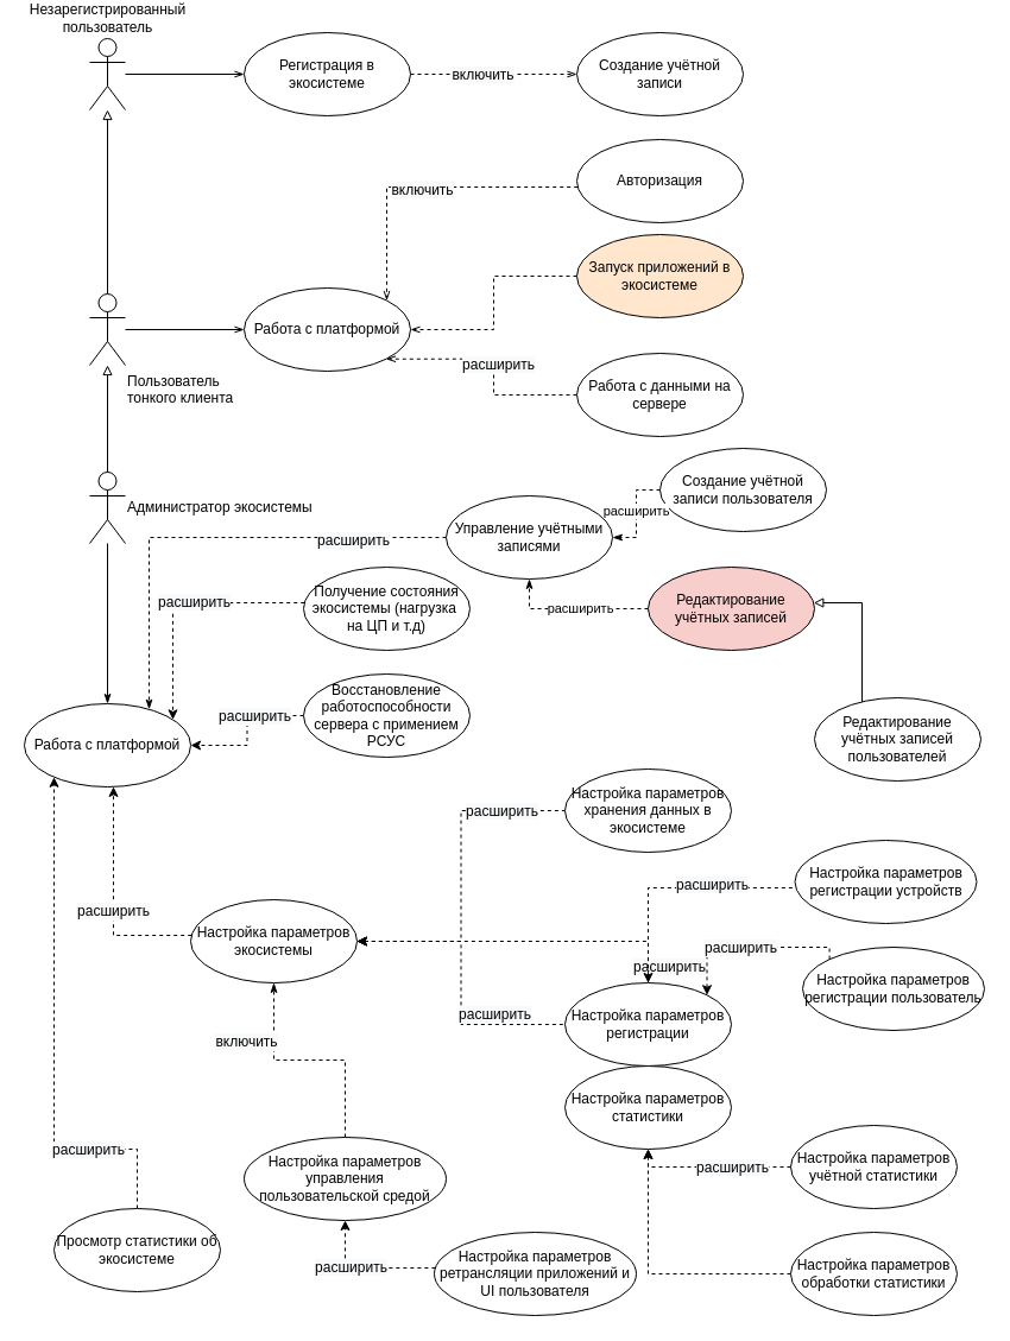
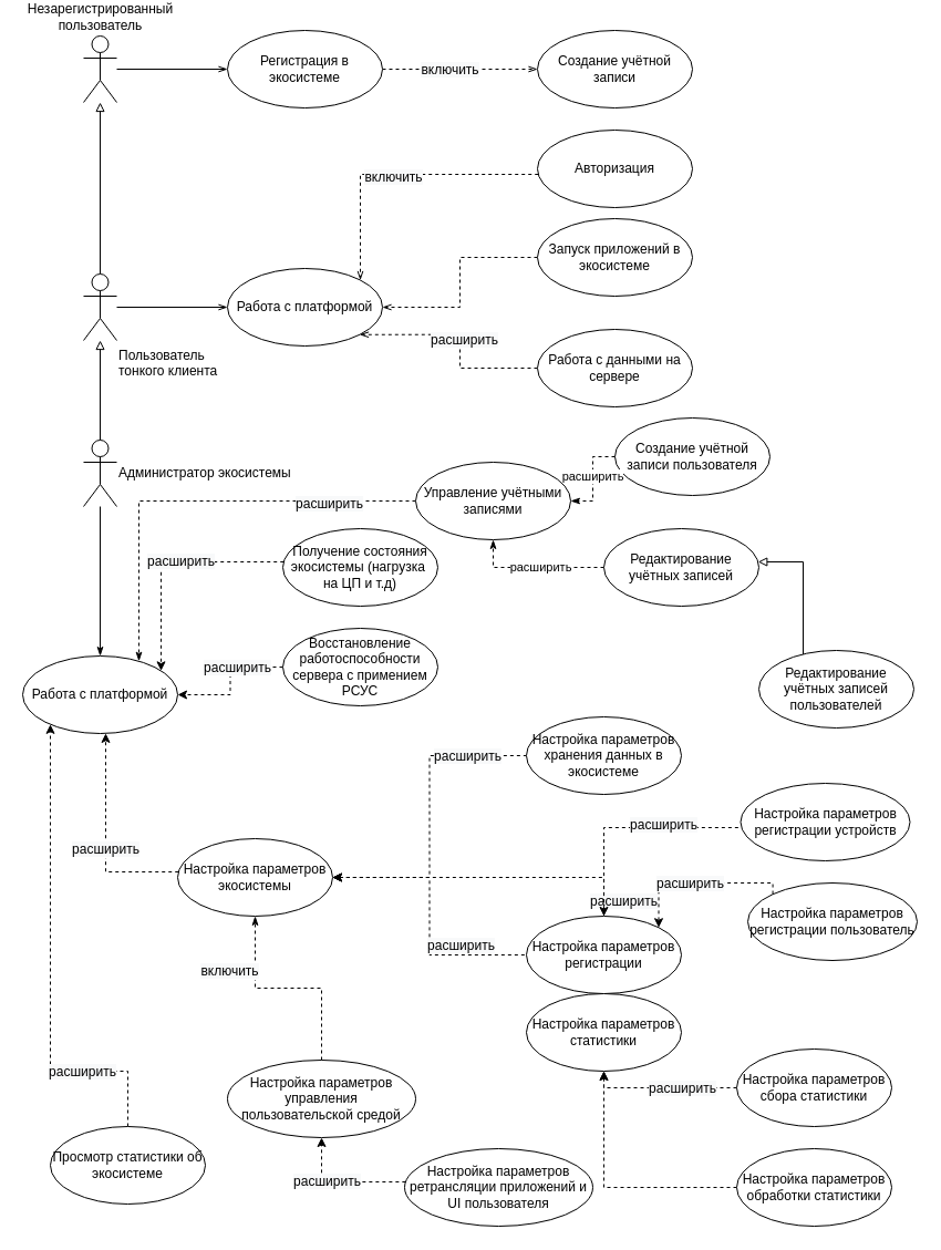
- <mxCell id="10" value="&lt;font style=&quot;vertical-align: inherit;&quot;&gt;&lt;font style=&quot;vertical-align: inherit;&quot;&gt;Запуск приложений в экосистеме&lt;/font&gt;&lt;/font&gt;" style="ellipse;whiteSpace=wrap;html=1;fillColor=#ffe6cc;" parent="1" vertex="1"><mxGeometry x="485" y="190" width="140" height="70" as="geometry" /></mxCell>
+ <mxCell id="10" value="&lt;font style=&quot;vertical-align: inherit;&quot;&gt;&lt;font style=&quot;vertical-align: inherit;&quot;&gt;Запуск приложений в экосистеме&lt;/font&gt;&lt;/font&gt;" style="ellipse;whiteSpace=wrap;html=1;" parent="1" vertex="1"><mxGeometry x="485" y="190" width="140" height="70" as="geometry" /></mxCell>
- <mxCell id="65" value="Редактирование учётных записей" style="ellipse;whiteSpace=wrap;html=1;fillColor=#f8cecc;" parent="1" vertex="1"><mxGeometry x="545" y="470" width="140" height="70" as="geometry" /></mxCell>
+ <mxCell id="65" value="Редактирование учётных записей" style="ellipse;whiteSpace=wrap;html=1;" parent="1" vertex="1"><mxGeometry x="545" y="470" width="140" height="70" as="geometry" /></mxCell>
- <mxCell id="47" value="Настройка параметров учётной статистики" style="ellipse;whiteSpace=wrap;html=1;" parent="1" vertex="1"><mxGeometry x="665" y="940" width="140" height="70" as="geometry" /></mxCell>
+ <mxCell id="47" value="Настройка параметров сбора статистики" style="ellipse;whiteSpace=wrap;html=1;" parent="1" vertex="1"><mxGeometry x="665" y="940" width="140" height="70" as="geometry" /></mxCell>
